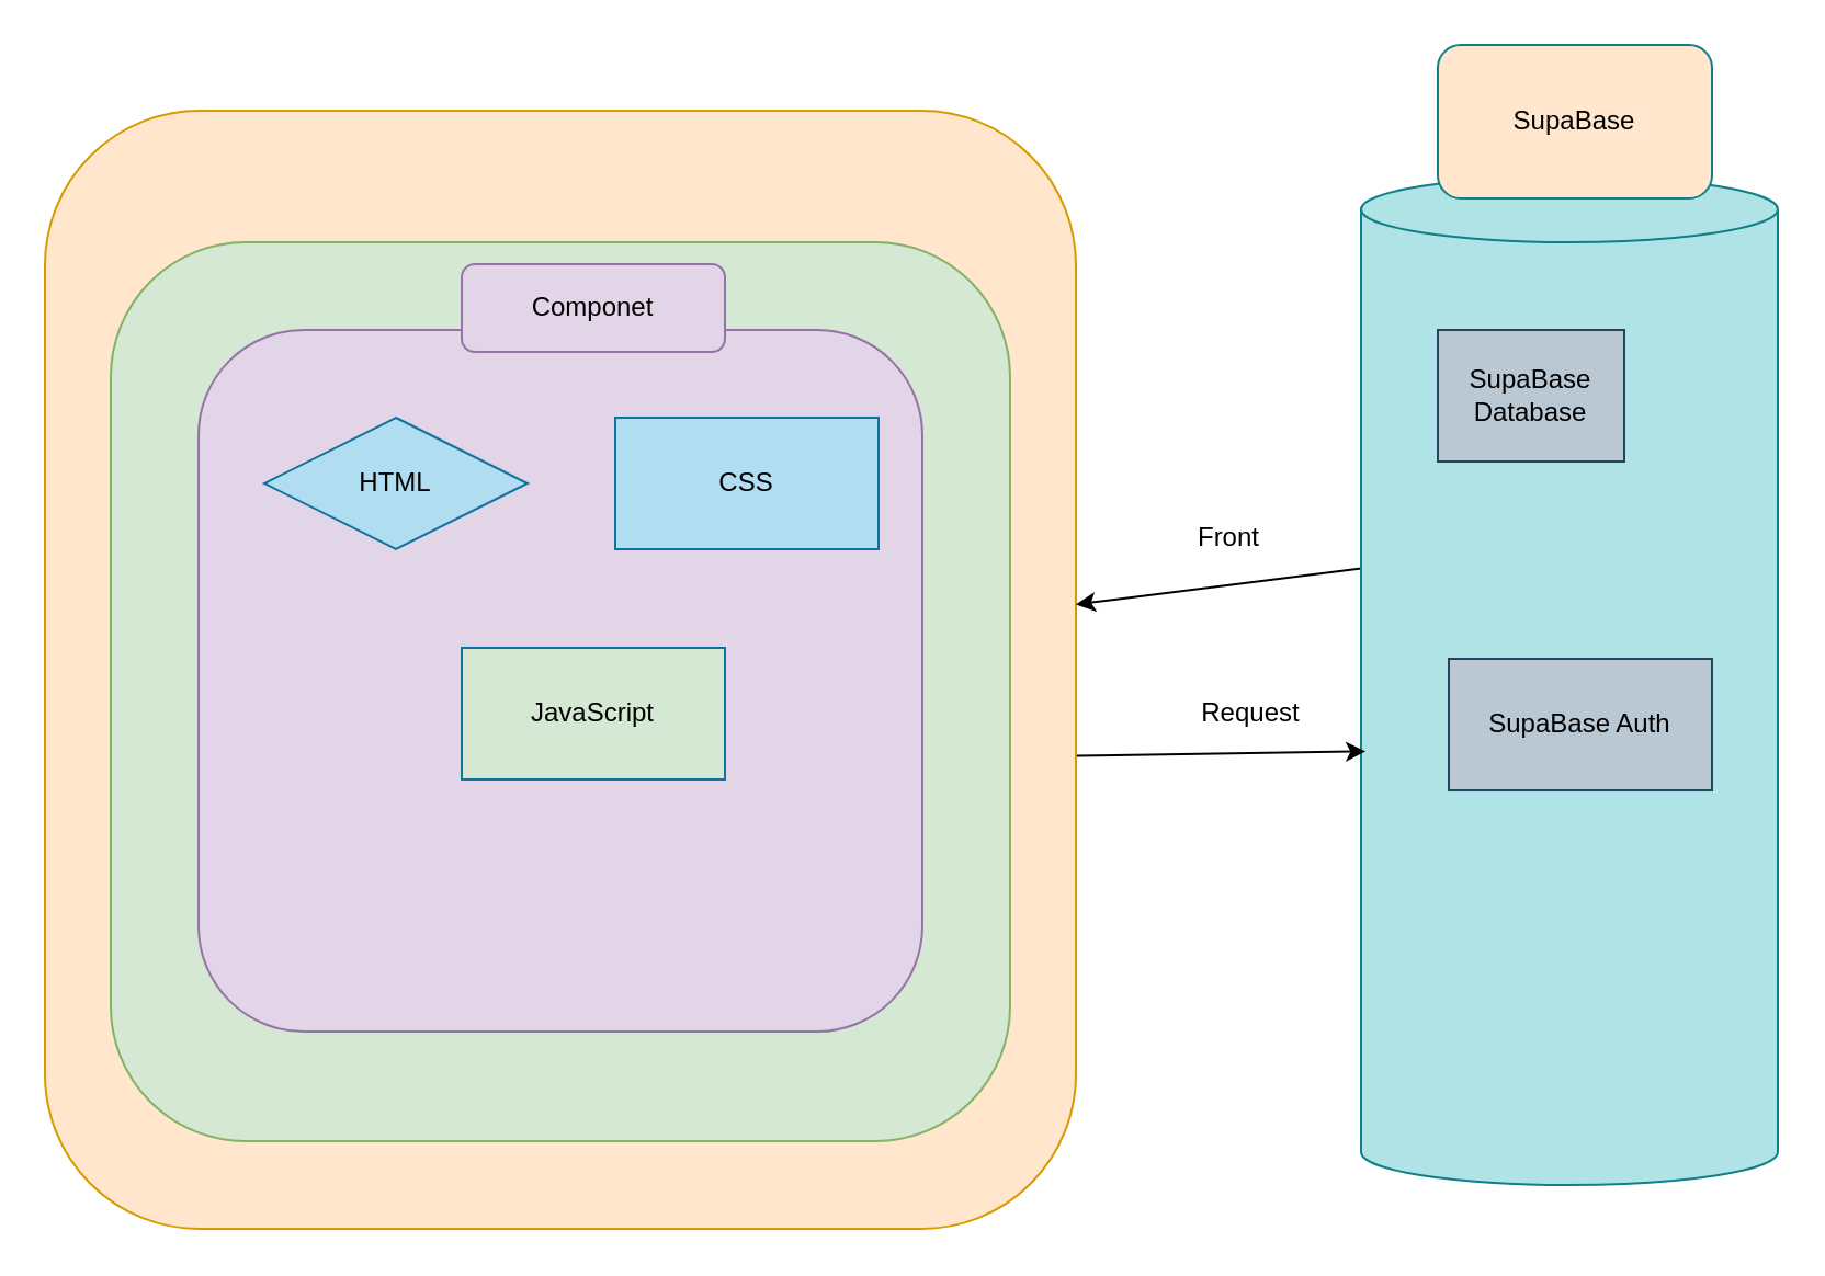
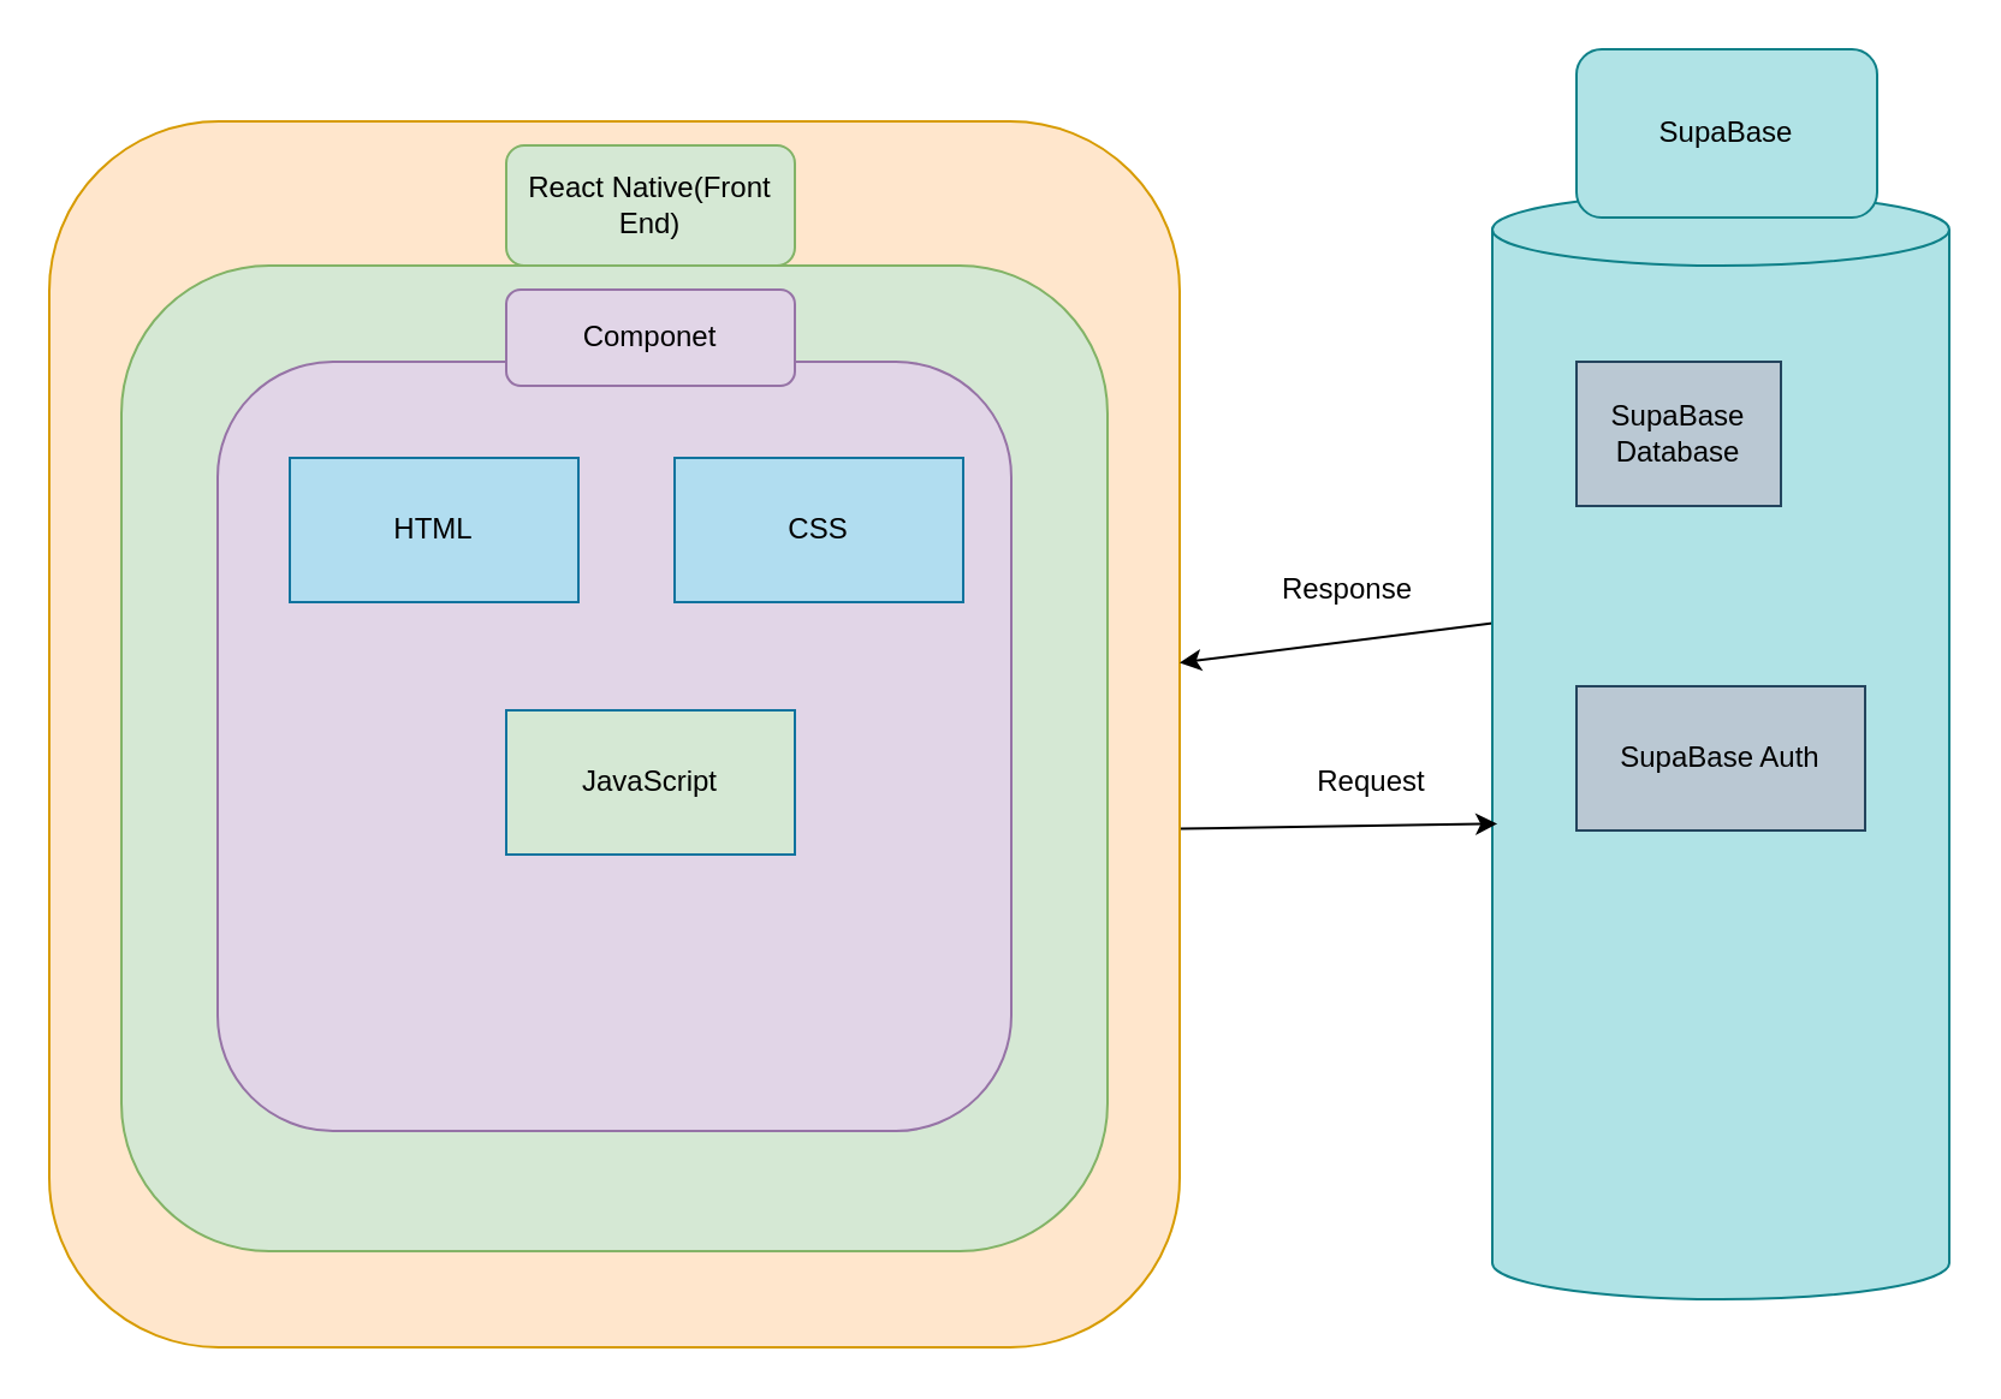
- <mxCell id="14" value="SupaBase" style="rounded=1;whiteSpace=wrap;html=1;fillColor=#ffe6cc;strokeColor=#0e8088;" parent="1" vertex="1"><mxGeometry x="655" y="20" width="125" height="70" as="geometry" /></mxCell>
+ <mxCell id="14" value="SupaBase" style="rounded=1;whiteSpace=wrap;html=1;fillColor=#b0e3e6;strokeColor=#0e8088;" parent="1" vertex="1"><mxGeometry x="655" y="20" width="125" height="70" as="geometry" /></mxCell>
+ <mxCell id="4" value="React Native(Front End)" style="rounded=1;whiteSpace=wrap;html=1;fillColor=#d5e8d4;strokeColor=#82b366;glass=0;" parent="1" vertex="1"><mxGeometry x="210" y="60" width="120" height="50" as="geometry" /></mxCell>
- <mxCell id="7" value="HTML" style="rhombus;whiteSpace=wrap;html=1;fillColor=#b1ddf0;strokeColor=#10739e;" parent="1" vertex="1"><mxGeometry x="120" y="190" width="120" height="60" as="geometry" /></mxCell>
+ <mxCell id="7" value="HTML" style="rounded=0;whiteSpace=wrap;html=1;fillColor=#b1ddf0;strokeColor=#10739e;" parent="1" vertex="1"><mxGeometry x="120" y="190" width="120" height="60" as="geometry" /></mxCell>
- <mxCell id="17" value="Front" style="text;html=1;align=center;verticalAlign=middle;whiteSpace=wrap;rounded=0;" parent="1" vertex="1"><mxGeometry x="530" y="230" width="60" height="30" as="geometry" /></mxCell>
+ <mxCell id="17" value="Response" style="text;html=1;align=center;verticalAlign=middle;whiteSpace=wrap;rounded=0;" parent="1" vertex="1"><mxGeometry x="530" y="230" width="60" height="30" as="geometry" /></mxCell>
- <mxCell id="13" value="SupaBase Auth" style="rounded=0;whiteSpace=wrap;html=1;fillColor=#bac8d3;strokeColor=#23445d;" parent="1" vertex="1"><mxGeometry x="660" y="300" width="120" height="60" as="geometry" /></mxCell>
+ <mxCell id="13" value="SupaBase Auth" style="rounded=0;whiteSpace=wrap;html=1;fillColor=#bac8d3;strokeColor=#23445d;" parent="1" vertex="1"><mxGeometry x="655" y="285" width="120" height="60" as="geometry" /></mxCell>
